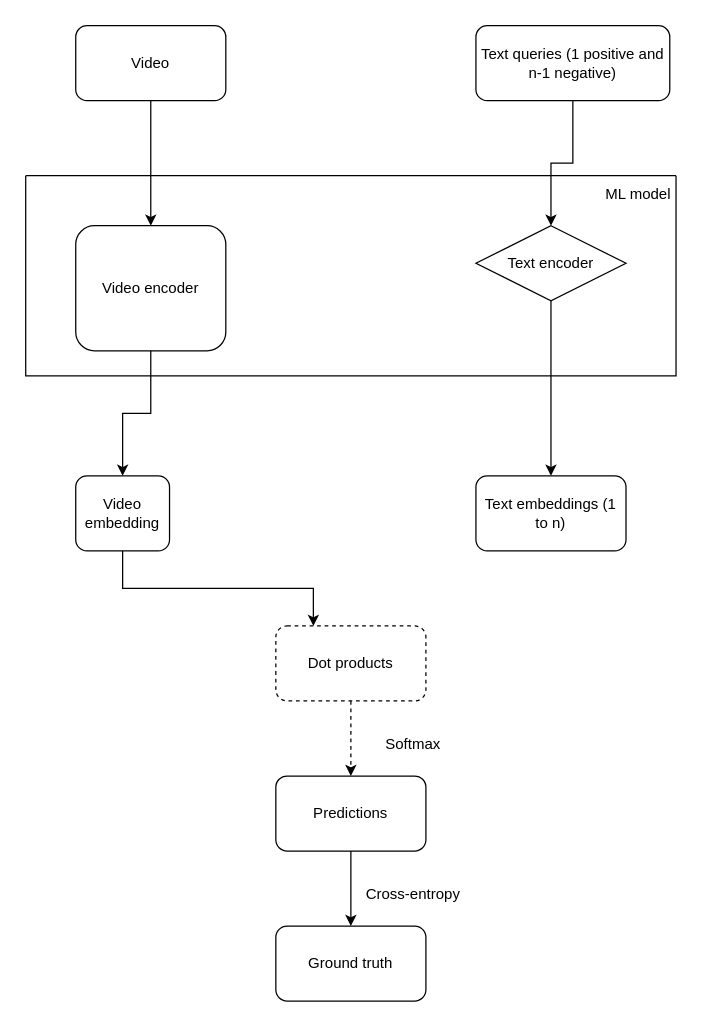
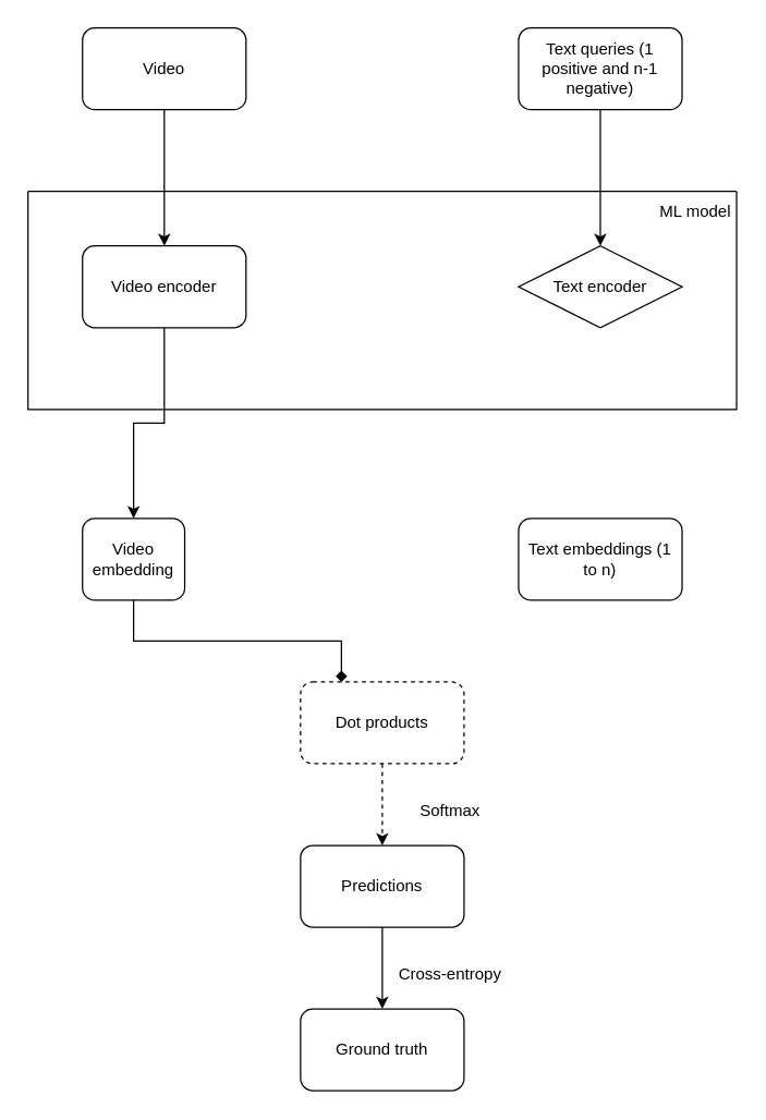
- <mxCell id="5" value="Text queries (1 positive and n-1 negative)" style="rounded=1;whiteSpace=wrap;html=1;" vertex="1" parent="1"><mxGeometry x="380" y="20" width="155" height="60" as="geometry" /></mxCell>
+ <mxCell id="5" value="Text queries (1 positive and n-1 negative)" style="rounded=1;whiteSpace=wrap;html=1;" vertex="1" parent="1"><mxGeometry x="380" y="20" width="120" height="60" as="geometry" /></mxCell>
- <mxCell id="7" value="Video encoder" style="rounded=1;whiteSpace=wrap;html=1;" vertex="1" parent="6"><mxGeometry x="40" y="40" width="120" height="100" as="geometry" /></mxCell>
+ <mxCell id="7" value="Video encoder" style="rounded=1;whiteSpace=wrap;html=1;" vertex="1" parent="6"><mxGeometry x="40" y="40" width="120" height="60" as="geometry" /></mxCell>
- <mxCell id="19" style="edgeStyle=orthogonalEdgeStyle;rounded=0;orthogonalLoop=1;jettySize=auto;html=1;exitX=0.5;exitY=1;exitDx=0;exitDy=0;entryX=0.5;entryY=0;entryDx=0;entryDy=0;" edge="1" parent="1" source="8" target="12"><mxGeometry relative="1" as="geometry" /></mxCell>
- <mxCell id="10" style="edgeStyle=orthogonalEdgeStyle;rounded=0;orthogonalLoop=1;jettySize=auto;html=1;exitX=0.5;exitY=1;exitDx=0;exitDy=0;entryX=0.25;entryY=0;entryDx=0;entryDy=0;" edge="1" parent="1" source="11" target="14"><mxGeometry relative="1" as="geometry" /></mxCell>
+ <mxCell id="10" style="edgeStyle=orthogonalEdgeStyle;rounded=0;orthogonalLoop=1;jettySize=auto;html=1;exitX=0.5;exitY=1;exitDx=0;exitDy=0;entryX=0.25;entryY=0;entryDx=0;entryDy=0;endArrow=diamond;" edge="1" parent="1" source="11" target="14"><mxGeometry relative="1" as="geometry" /></mxCell>
